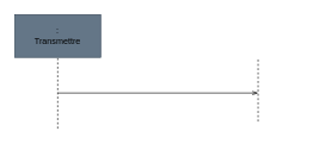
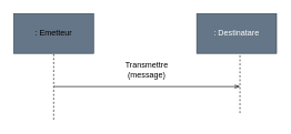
- <mxCell id="6" value=": Transmettre" style="text;strokeColor=none;align=center;fillColor=none;html=1;verticalAlign=middle;whiteSpace=wrap;rounded=0;" vertex="1" parent="4"><mxGeometry x="30" width="60" height="60" as="geometry" /></mxCell>
+ <mxCell id="6" value=": Emetteur" style="text;strokeColor=none;align=center;fillColor=none;html=1;verticalAlign=middle;whiteSpace=wrap;rounded=0;" vertex="1" parent="4"><mxGeometry x="30" width="60" height="60" as="geometry" /></mxCell>
+ <mxCell id="9" value=": Destinatare" style="rounded=0;whiteSpace=wrap;html=1;fillColor=#647687;fontColor=#ffffff;strokeColor=#314354;" vertex="1" parent="8"><mxGeometry width="120" height="60" as="geometry" /></mxCell>
+ <mxCell id="12" value="Transmettre (message)" style="text;strokeColor=none;align=center;fillColor=none;html=1;verticalAlign=middle;whiteSpace=wrap;rounded=0;" vertex="1" parent="11"><mxGeometry x="110" width="60" height="30" as="geometry" /></mxCell>
